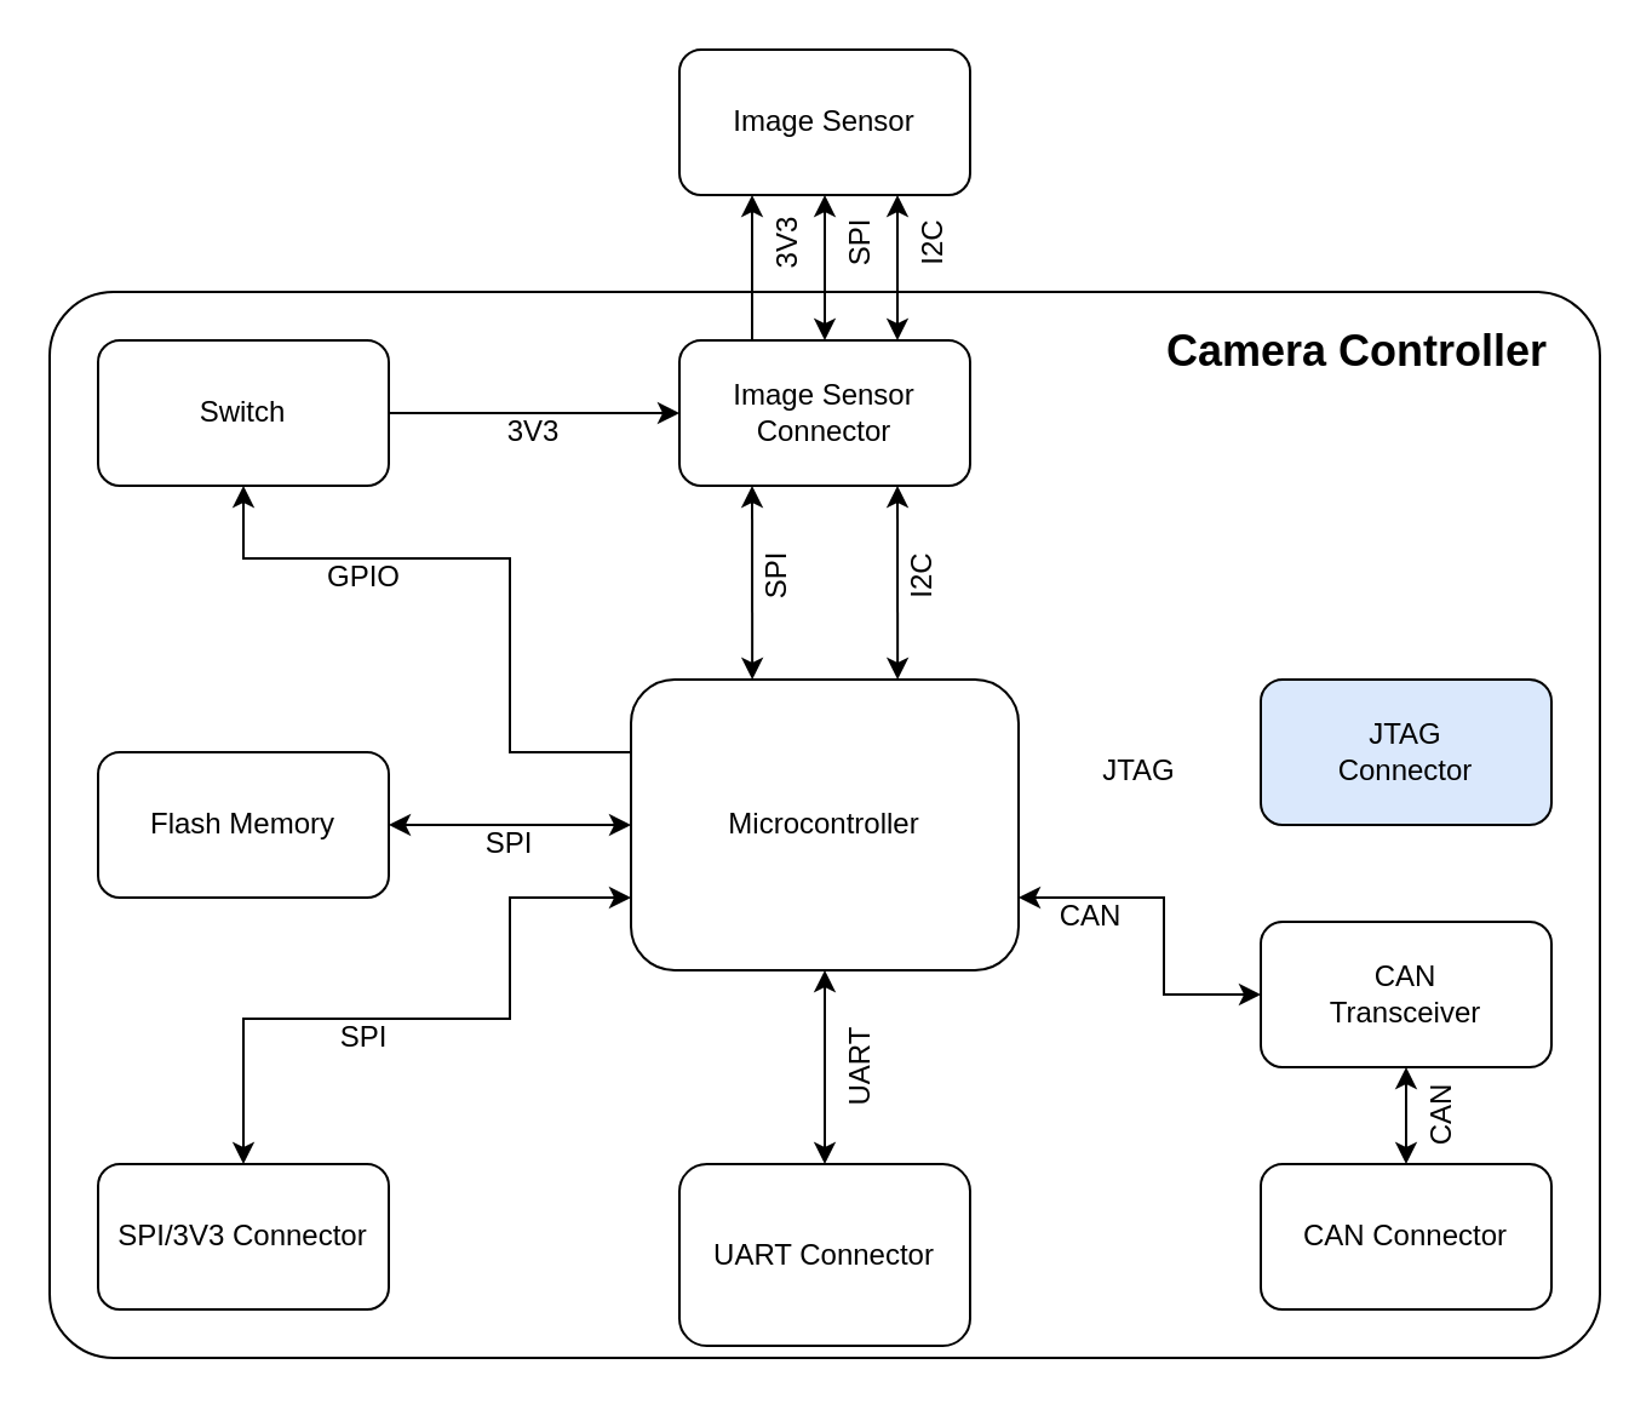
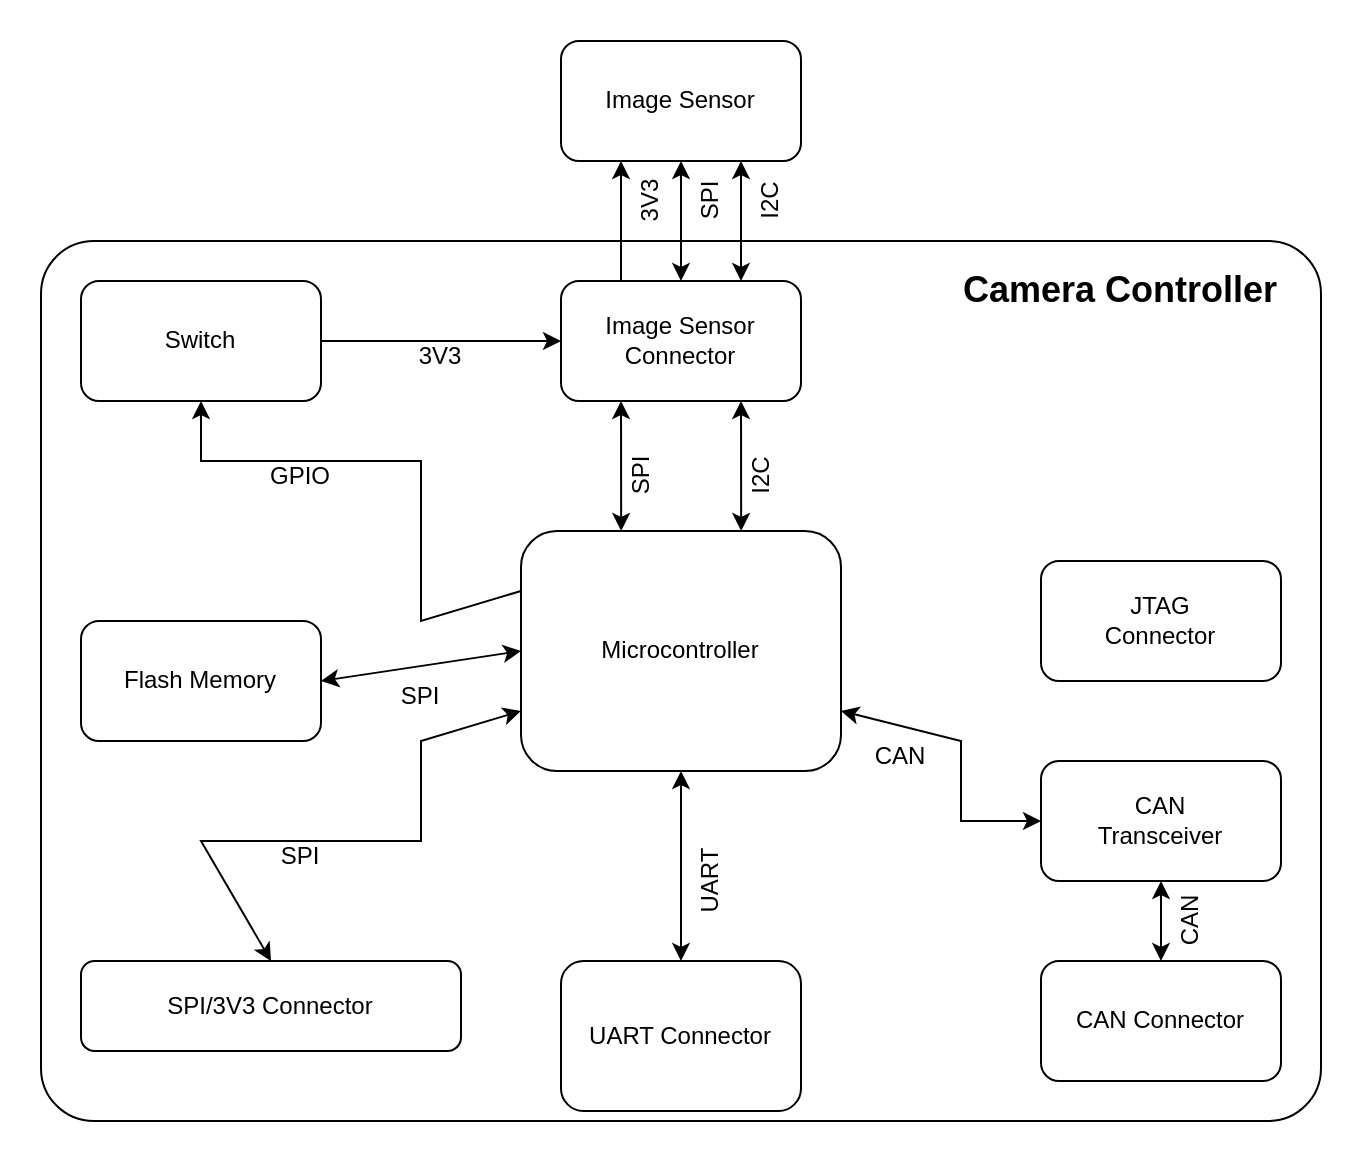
- <mxCell id="23" value="JTAG&lt;br&gt;Connector" style="rounded=1;whiteSpace=wrap;html=1;fillColor=#dae8fc;" parent="1" vertex="1"><mxGeometry x="520" y="280" width="120" height="60" as="geometry" /></mxCell>
+ <mxCell id="23" value="JTAG&lt;br&gt;Connector" style="rounded=1;whiteSpace=wrap;html=1;" parent="1" vertex="1"><mxGeometry x="520" y="280" width="120" height="60" as="geometry" /></mxCell>
- <mxCell id="24" value="JTAG" style="text;html=1;strokeColor=none;fillColor=none;align=center;verticalAlign=middle;whiteSpace=wrap;rounded=0;" parent="1" vertex="1"><mxGeometry x="450" y="310" width="40" height="15" as="geometry" /></mxCell>
- <mxCell id="3" value="Microcontroller" style="rounded=1;whiteSpace=wrap;html=1;" parent="1" vertex="1"><mxGeometry x="260" y="280" width="160" height="120" as="geometry" /></mxCell>
+ <mxCell id="3" value="Microcontroller" style="rounded=1;whiteSpace=wrap;html=1;" parent="1" vertex="1"><mxGeometry x="260" y="265" width="160" height="120" as="geometry" /></mxCell>
- <mxCell id="7" value="SPI/3V3 Connector" style="rounded=1;whiteSpace=wrap;html=1;" parent="1" vertex="1"><mxGeometry x="40" y="480" width="120" height="60" as="geometry" /></mxCell>
+ <mxCell id="7" value="SPI/3V3 Connector" style="rounded=1;whiteSpace=wrap;html=1;" parent="1" vertex="1"><mxGeometry x="40" y="480" width="190" height="45" as="geometry" /></mxCell>
